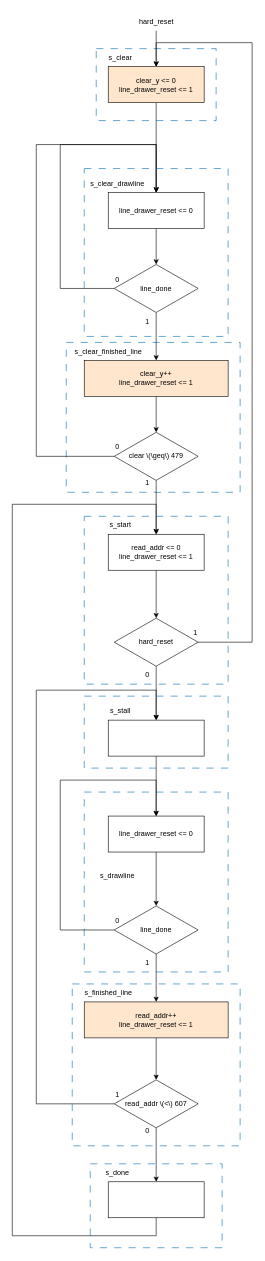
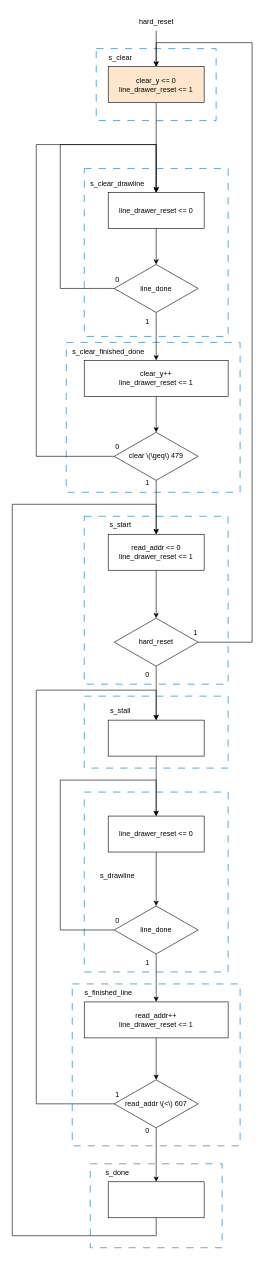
- <mxCell id="18" value="s_clear_finished_line" style="text;html=1;align=center;verticalAlign=middle;resizable=0;points=[];autosize=1;strokeColor=none;fillColor=none;" vertex="1" parent="1"><mxGeometry x="110" y="570" width="140" height="30" as="geometry" /></mxCell>
+ <mxCell id="18" value="s_clear_finished_done" style="text;html=1;align=center;verticalAlign=middle;resizable=0;points=[];autosize=1;strokeColor=none;fillColor=none;" vertex="1" parent="1"><mxGeometry x="110" y="570" width="140" height="30" as="geometry" /></mxCell>
- <mxCell id="20" value="clear_y++&lt;br&gt;line_drawer_reset &amp;lt;= 1" style="whiteSpace=wrap;html=1;fillColor=#ffe6cc;" vertex="1" parent="1"><mxGeometry x="140" y="600" width="240" height="60" as="geometry" /></mxCell>
+ <mxCell id="20" value="clear_y++&lt;br&gt;line_drawer_reset &amp;lt;= 1" style="whiteSpace=wrap;html=1;" vertex="1" parent="1"><mxGeometry x="140" y="600" width="240" height="60" as="geometry" /></mxCell>
- <mxCell id="47" value="read_addr++&lt;br&gt;line_drawer_reset &amp;lt;= 1" style="whiteSpace=wrap;html=1;fillColor=#ffe6cc;" vertex="1" parent="1"><mxGeometry x="140" y="1670" width="240" height="60" as="geometry" /></mxCell>
+ <mxCell id="47" value="read_addr++&lt;br&gt;line_drawer_reset &amp;lt;= 1" style="whiteSpace=wrap;html=1;" vertex="1" parent="1"><mxGeometry x="140" y="1670" width="240" height="60" as="geometry" /></mxCell>
